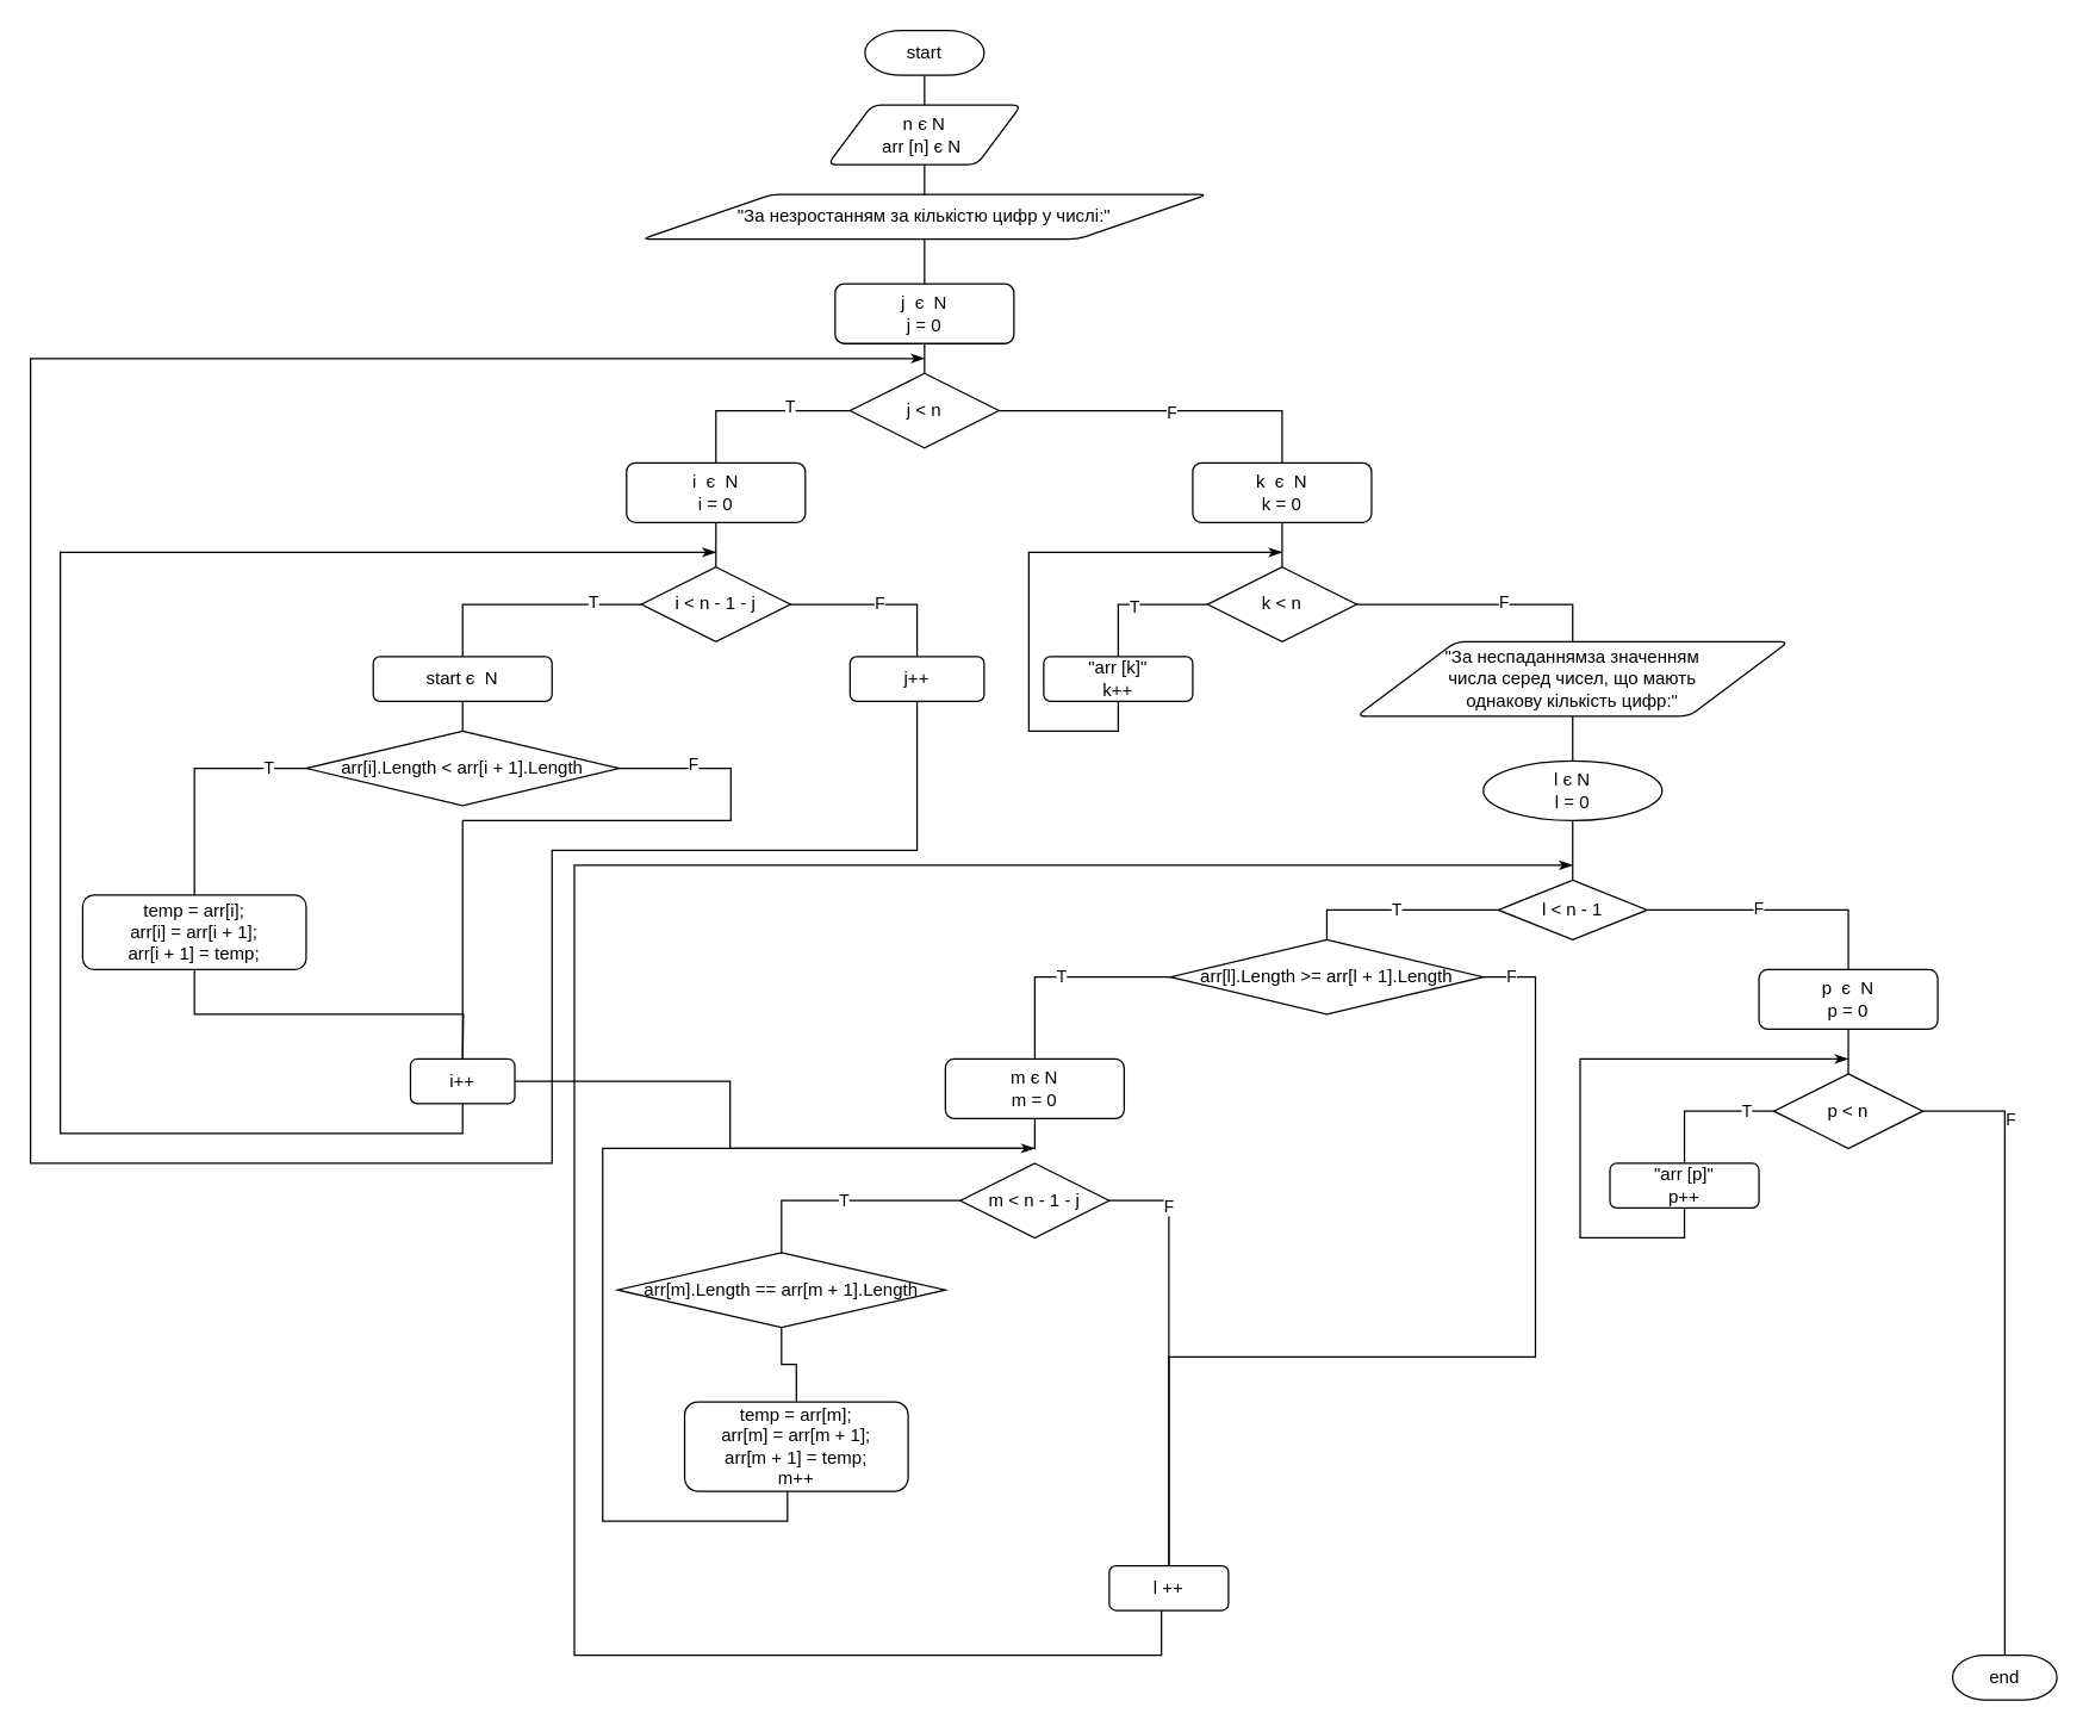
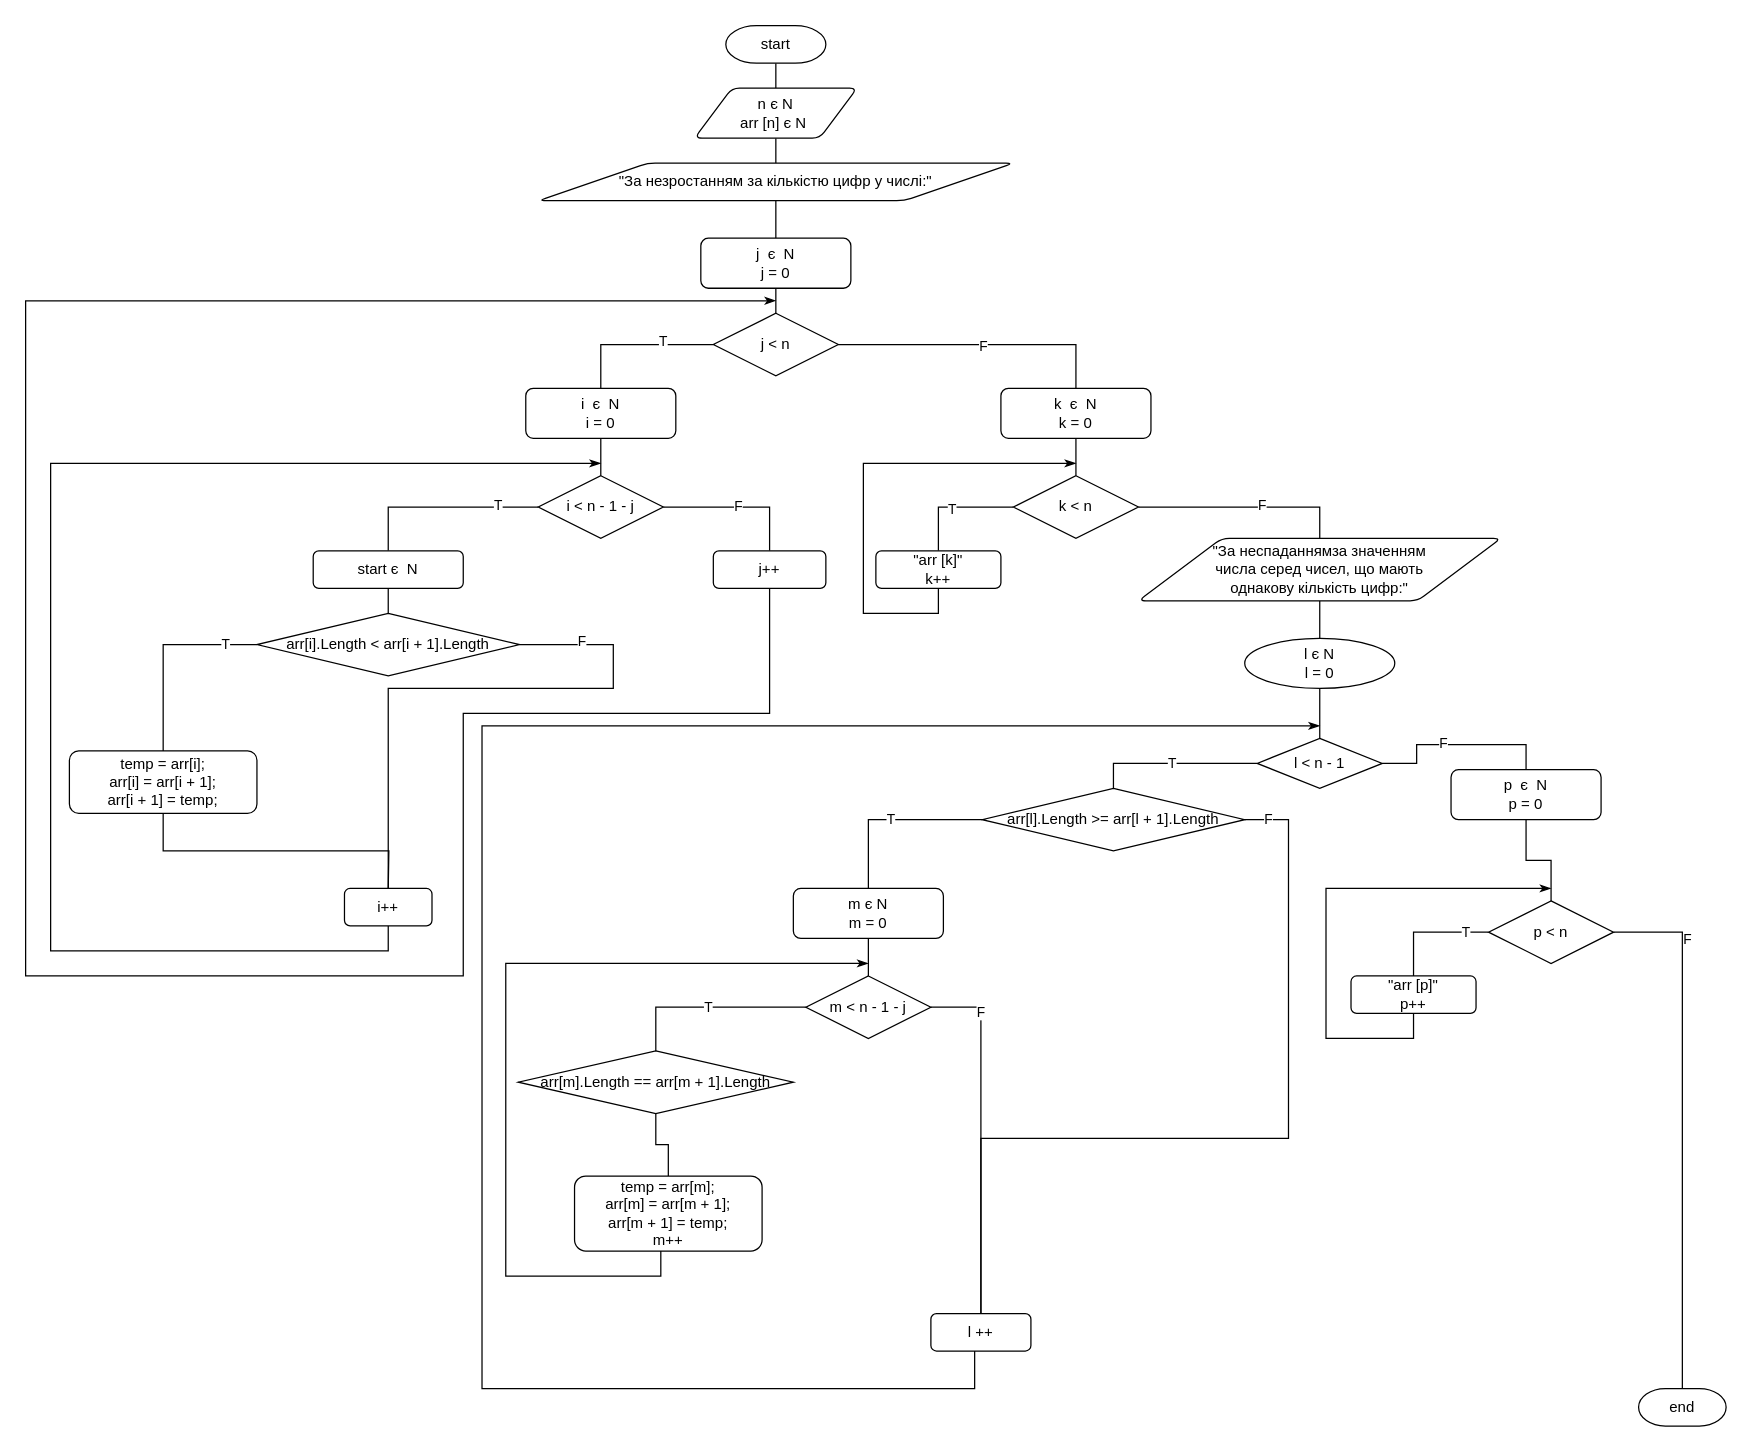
- <mxCell id="64" value="&lt;span&gt;p&amp;nbsp; є&amp;nbsp; N&lt;/span&gt;&lt;br&gt;&lt;span&gt;p = 0&lt;/span&gt;" style="rounded=1;whiteSpace=wrap;html=1;" vertex="1" parent="1"><mxGeometry x="1180" y="650" width="120" height="40" as="geometry" /></mxCell>
+ <mxCell id="64" value="&lt;span&gt;p&amp;nbsp; є&amp;nbsp; N&lt;/span&gt;&lt;br&gt;&lt;span&gt;p = 0&lt;/span&gt;" style="rounded=1;whiteSpace=wrap;html=1;" vertex="1" parent="1"><mxGeometry x="1160" y="615" width="120" height="40" as="geometry" /></mxCell>
- <mxCell id="52" style="edgeStyle=orthogonalEdgeStyle;rounded=0;orthogonalLoop=1;jettySize=auto;html=1;exitX=0.5;exitY=1;exitDx=0;exitDy=0;endArrow=none;endFill=0;" edge="1" parent="1" source="53" target="74"><mxGeometry relative="1" as="geometry" /></mxCell>
+ <mxCell id="52" style="edgeStyle=orthogonalEdgeStyle;rounded=0;orthogonalLoop=1;jettySize=auto;html=1;exitX=0.5;exitY=1;exitDx=0;exitDy=0;entryX=0.5;entryY=0;entryDx=0;entryDy=0;entryPerimeter=0;endArrow=none;endFill=0;" edge="1" parent="1" source="53" target="58"><mxGeometry relative="1" as="geometry" /></mxCell>
